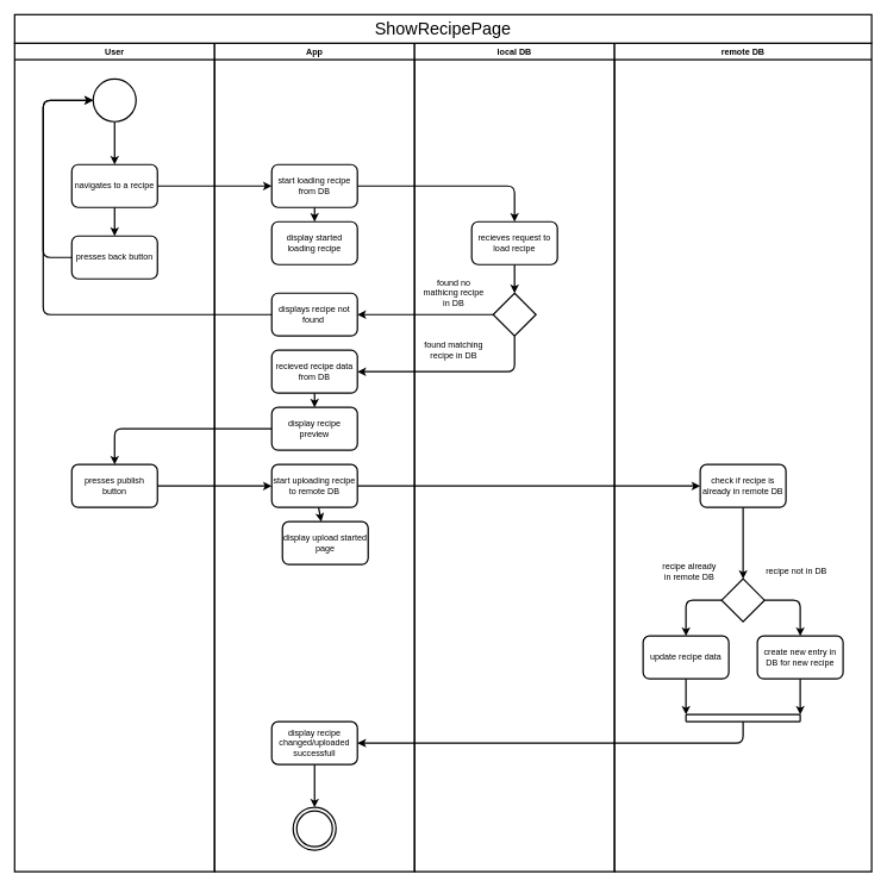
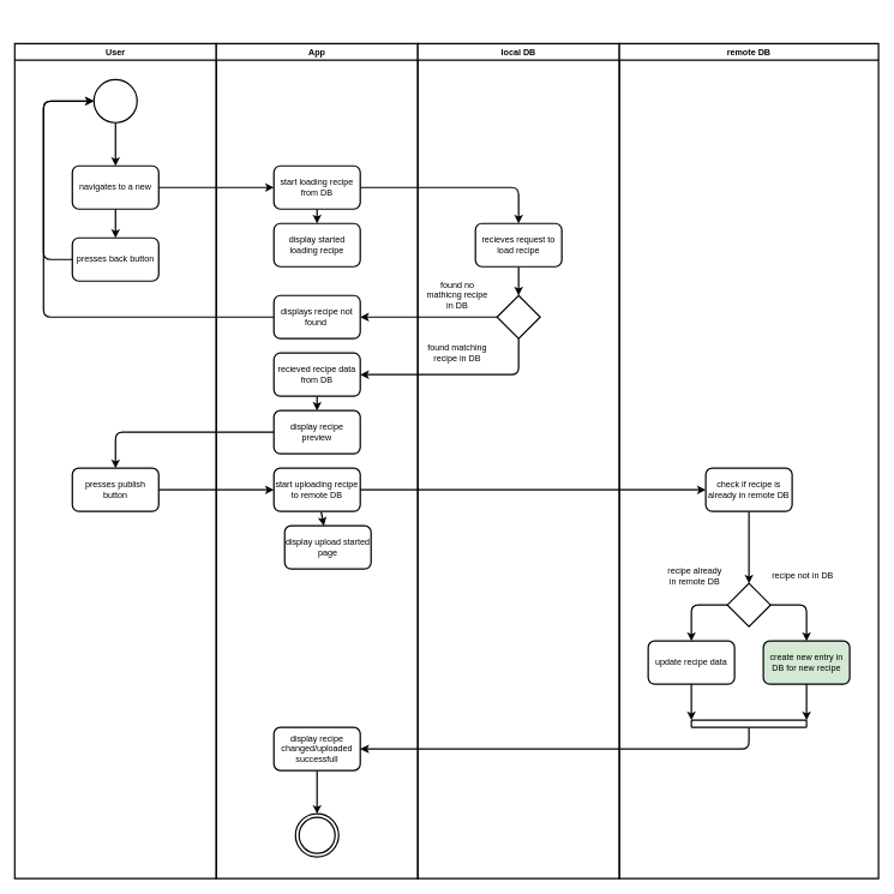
- <mxCell id="54" value="&lt;font style=&quot;font-size: 24px;&quot;&gt;ShowRecipePage&lt;/font&gt;" style="rounded=0;whiteSpace=wrap;html=1;strokeWidth=2;fillColor=#FFFFFF;strokeColor=#000000;fontColor=#000000;" parent="1" vertex="1"><mxGeometry x="20" y="20" width="1200" height="40" as="geometry" /></mxCell>
- <mxCell id="7" value="navigates to a recipe" style="rounded=1;whiteSpace=wrap;html=1;strokeWidth=2;strokeColor=#000000;fillColor=#FFFFFF;fontColor=#000000;" parent="3" vertex="1"><mxGeometry x="80" y="170" width="120" height="60" as="geometry" /></mxCell>
+ <mxCell id="7" value="navigates to a new" style="rounded=1;whiteSpace=wrap;html=1;strokeWidth=2;strokeColor=#000000;fillColor=#FFFFFF;fontColor=#000000;" parent="3" vertex="1"><mxGeometry x="80" y="170" width="120" height="60" as="geometry" /></mxCell>
- <mxCell id="45" value="create new entry in DB for new recipe" style="rounded=1;whiteSpace=wrap;html=1;strokeWidth=2;strokeColor=#000000;fillColor=#FFFFFF;fontColor=#000000;" parent="38" vertex="1"><mxGeometry x="200" y="830" width="120" height="60" as="geometry" /></mxCell>
+ <mxCell id="45" value="create new entry in DB for new recipe" style="rounded=1;whiteSpace=wrap;html=1;strokeWidth=2;strokeColor=#000000;fillColor=#d5e8d4;fontColor=#000000;" parent="38" vertex="1"><mxGeometry x="200" y="830" width="120" height="60" as="geometry" /></mxCell>
